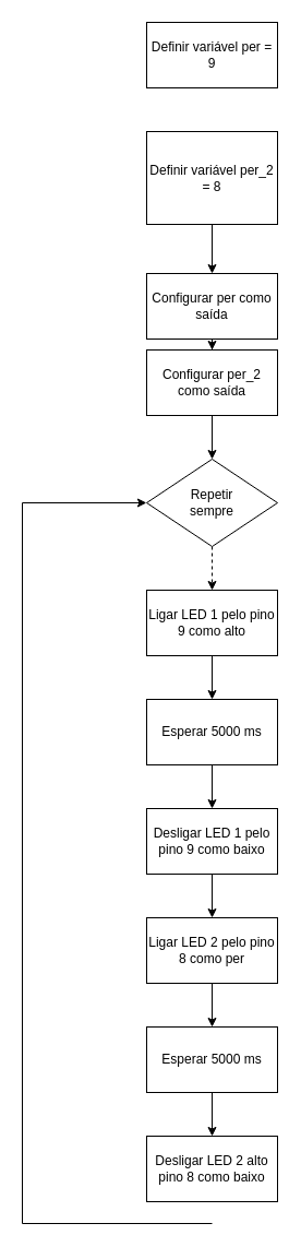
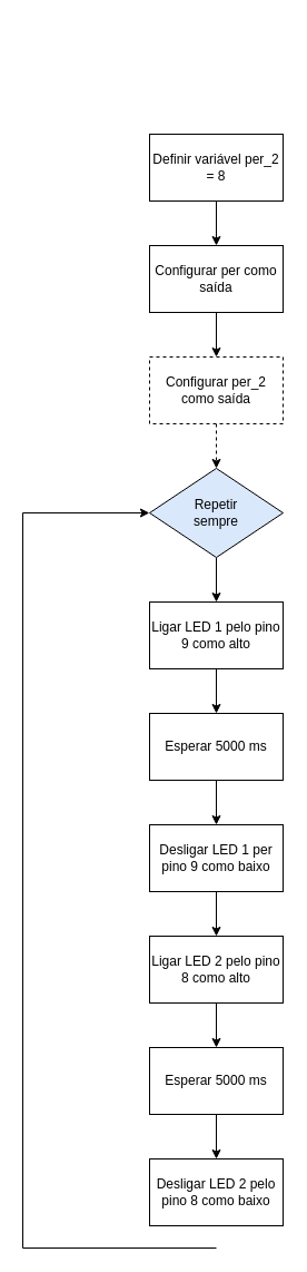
- <mxCell id="2" value="&lt;div&gt;Definir variável per = 9&lt;/div&gt;" style="rounded=0;whiteSpace=wrap;html=1;" parent="1" vertex="1"><mxGeometry x="134" y="20" width="120" height="60" as="geometry" /></mxCell>
- <mxCell id="4" value="&lt;div&gt;Definir variável per_2 = 8&lt;/div&gt;" style="rounded=0;whiteSpace=wrap;html=1;" parent="1" vertex="1"><mxGeometry x="134" y="120" width="120" height="85" as="geometry" /></mxCell>
+ <mxCell id="4" value="&lt;div&gt;Definir variável per_2 = 8&lt;/div&gt;" style="rounded=0;whiteSpace=wrap;html=1;" parent="1" vertex="1"><mxGeometry x="134" y="120" width="120" height="60" as="geometry" /></mxCell>
- <mxCell id="6" value="&lt;div&gt;Configurar per como saída&lt;/div&gt;" style="rounded=0;whiteSpace=wrap;html=1;" parent="1" vertex="1"><mxGeometry x="134" y="250" width="120" height="60" as="geometry" /></mxCell>
+ <mxCell id="6" value="&lt;div&gt;Configurar per como saída&lt;/div&gt;" style="rounded=0;whiteSpace=wrap;html=1;" parent="1" vertex="1"><mxGeometry x="134" y="220" width="120" height="60" as="geometry" /></mxCell>
- <mxCell id="8" value="&lt;div&gt;Configurar per_2 como saída&lt;/div&gt;" style="rounded=0;whiteSpace=wrap;html=1;" vertex="1" parent="1"><mxGeometry x="134" y="320" width="120" height="60" as="geometry" /></mxCell>
+ <mxCell id="8" value="&lt;div&gt;Configurar per_2 como saída&lt;/div&gt;" style="rounded=0;whiteSpace=wrap;html=1;dashed=1;" vertex="1" parent="1"><mxGeometry x="134" y="320" width="120" height="60" as="geometry" /></mxCell>
- <mxCell id="7" style="edgeStyle=orthogonalEdgeStyle;rounded=0;orthogonalLoop=1;jettySize=auto;html=1;entryX=0.5;entryY=0;entryDx=0;entryDy=0;" edge="1" parent="1" source="8" target="10"><mxGeometry relative="1" as="geometry"><mxPoint x="194" y="420" as="targetPoint" /></mxGeometry></mxCell>
+ <mxCell id="7" style="edgeStyle=orthogonalEdgeStyle;rounded=0;orthogonalLoop=1;jettySize=auto;html=1;entryX=0.5;entryY=0;entryDx=0;entryDy=0;dashed=1;" edge="1" parent="1" source="8" target="10"><mxGeometry relative="1" as="geometry"><mxPoint x="194" y="420" as="targetPoint" /></mxGeometry></mxCell>
- <mxCell id="10" value="Repetir&lt;div&gt;sempre&lt;/div&gt;" style="rhombus;whiteSpace=wrap;html=1;" vertex="1" parent="1"><mxGeometry x="134" y="420" width="120" height="80" as="geometry" /></mxCell>
+ <mxCell id="10" value="Repetir&lt;div&gt;sempre&lt;/div&gt;" style="rhombus;whiteSpace=wrap;html=1;fillColor=#dae8fc;" vertex="1" parent="1"><mxGeometry x="134" y="420" width="120" height="80" as="geometry" /></mxCell>
- <mxCell id="9" style="edgeStyle=orthogonalEdgeStyle;rounded=0;orthogonalLoop=1;jettySize=auto;html=1;entryX=0.5;entryY=0;entryDx=0;entryDy=0;dashed=1;" edge="1" parent="1" source="10" target="12"><mxGeometry relative="1" as="geometry" /></mxCell>
+ <mxCell id="9" style="edgeStyle=orthogonalEdgeStyle;rounded=0;orthogonalLoop=1;jettySize=auto;html=1;entryX=0.5;entryY=0;entryDx=0;entryDy=0;" edge="1" parent="1" source="10" target="12"><mxGeometry relative="1" as="geometry" /></mxCell>
- <mxCell id="16" value="&lt;div&gt;Desligar LED 1 pelo pino 9 como baixo&lt;/div&gt;" style="rounded=0;whiteSpace=wrap;html=1;" vertex="1" parent="1"><mxGeometry x="134" y="740" width="120" height="60" as="geometry" /></mxCell>
+ <mxCell id="16" value="&lt;div&gt;Desligar LED 1 per pino 9 como baixo&lt;/div&gt;" style="rounded=0;whiteSpace=wrap;html=1;" vertex="1" parent="1"><mxGeometry x="134" y="740" width="120" height="60" as="geometry" /></mxCell>
- <mxCell id="18" value="Ligar LED 2 pelo pino 8 como per" style="rounded=0;whiteSpace=wrap;html=1;" vertex="1" parent="1"><mxGeometry x="134" y="840" width="120" height="60" as="geometry" /></mxCell>
+ <mxCell id="18" value="Ligar LED 2 pelo pino 8 como alto" style="rounded=0;whiteSpace=wrap;html=1;" vertex="1" parent="1"><mxGeometry x="134" y="840" width="120" height="60" as="geometry" /></mxCell>
- <mxCell id="21" value="Desligar LED 2 alto pino 8 como baixo" style="rounded=0;whiteSpace=wrap;html=1;" vertex="1" parent="1"><mxGeometry x="134" y="1040" width="120" height="60" as="geometry" /></mxCell>
+ <mxCell id="21" value="Desligar LED 2 pelo pino 8 como baixo" style="rounded=0;whiteSpace=wrap;html=1;" vertex="1" parent="1"><mxGeometry x="134" y="1040" width="120" height="60" as="geometry" /></mxCell>
